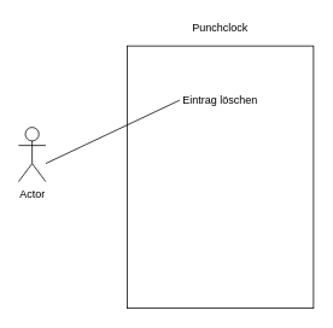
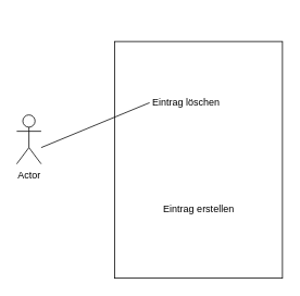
- <mxCell id="7" value="Punchclock" style="text;html=1;strokeColor=none;fillColor=none;align=center;verticalAlign=middle;whiteSpace=wrap;rounded=0;" vertex="1" parent="1"><mxGeometry x="190.25" y="20" width="105.5" height="20" as="geometry" /></mxCell>
- <mxCell id="5" value="Eintrag löschen" style="text;html=1;strokeColor=none;fillColor=none;align=center;verticalAlign=middle;whiteSpace=wrap;rounded=0;" vertex="1" parent="1"><mxGeometry x="198" y="100" width="90" height="20" as="geometry" /></mxCell>
+ <mxCell id="5" value="Eintrag löschen" style="text;html=1;strokeColor=none;fillColor=none;align=center;verticalAlign=middle;whiteSpace=wrap;rounded=0;" vertex="1" parent="1"><mxGeometry x="183" y="115" width="90" height="20" as="geometry" /></mxCell>
+ <mxCell id="4" value="Eintrag erstellen" style="text;html=1;strokeColor=none;fillColor=none;align=center;verticalAlign=middle;whiteSpace=wrap;rounded=0;" vertex="1" parent="1"><mxGeometry x="184.5" y="240" width="117" height="30" as="geometry" /></mxCell>
